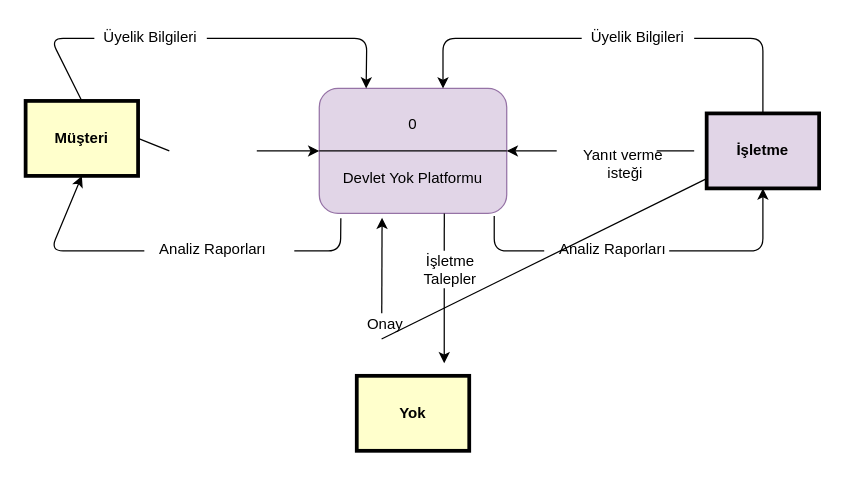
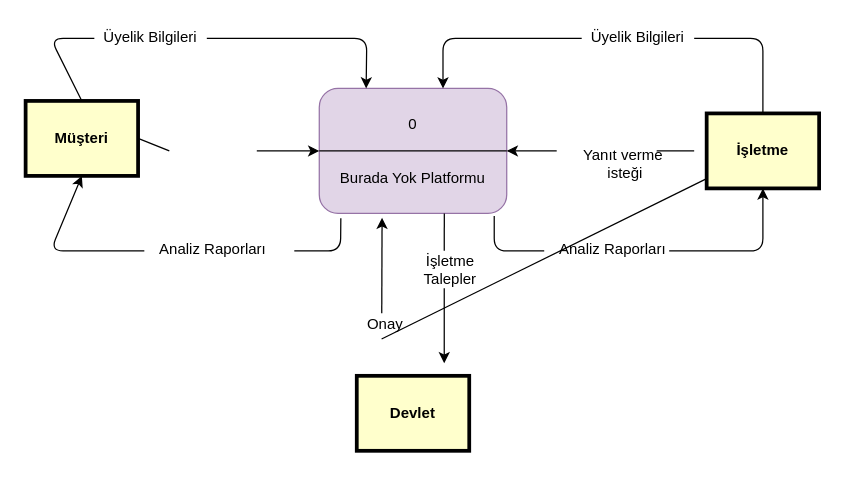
- <mxCell id="5" value="0&lt;br&gt;&lt;br&gt;&lt;br&gt;Devlet Yok Platformu" style="rounded=1;whiteSpace=wrap;html=1;fillColor=#e1d5e7;strokeColor=#9673a6;" parent="1" vertex="1"><mxGeometry x="255" y="70" width="150" height="100" as="geometry" /></mxCell>
+ <mxCell id="5" value="0&lt;br&gt;&lt;br&gt;&lt;br&gt;Burada Yok Platformu" style="rounded=1;whiteSpace=wrap;html=1;fillColor=#e1d5e7;strokeColor=#9673a6;" parent="1" vertex="1"><mxGeometry x="255" y="70" width="150" height="100" as="geometry" /></mxCell>
- <mxCell id="2" value="İşletme" style="whiteSpace=wrap;align=center;verticalAlign=middle;fontStyle=1;strokeWidth=3;fillColor=#e1d5e7;" parent="1" vertex="1"><mxGeometry x="565" y="90" width="90" height="60" as="geometry" /></mxCell>
+ <mxCell id="2" value="İşletme" style="whiteSpace=wrap;align=center;verticalAlign=middle;fontStyle=1;strokeWidth=3;fillColor=#FFFFCC" parent="1" vertex="1"><mxGeometry x="565" y="90" width="90" height="60" as="geometry" /></mxCell>
- <mxCell id="23" value="Yok" style="whiteSpace=wrap;align=center;verticalAlign=middle;fontStyle=1;strokeWidth=3;fillColor=#FFFFCC" vertex="1" parent="1"><mxGeometry x="285" y="300" width="90" height="60" as="geometry" /></mxCell>
+ <mxCell id="23" value="Devlet" style="whiteSpace=wrap;align=center;verticalAlign=middle;fontStyle=1;strokeWidth=3;fillColor=#FFFFCC" vertex="1" parent="1"><mxGeometry x="285" y="300" width="90" height="60" as="geometry" /></mxCell>
